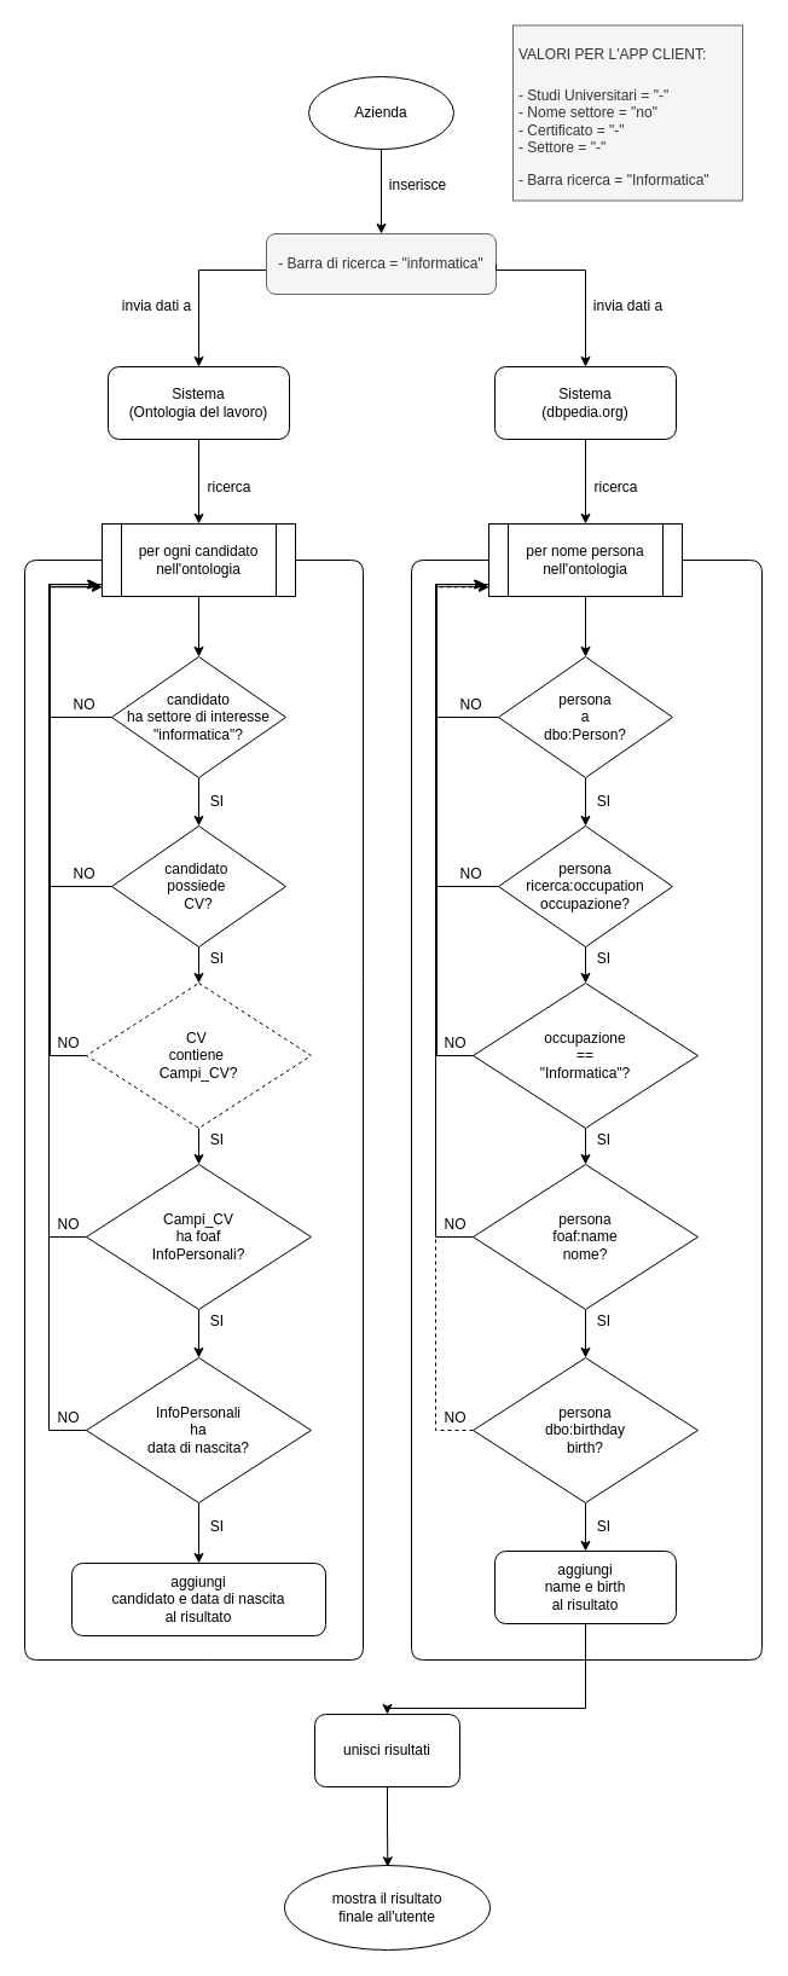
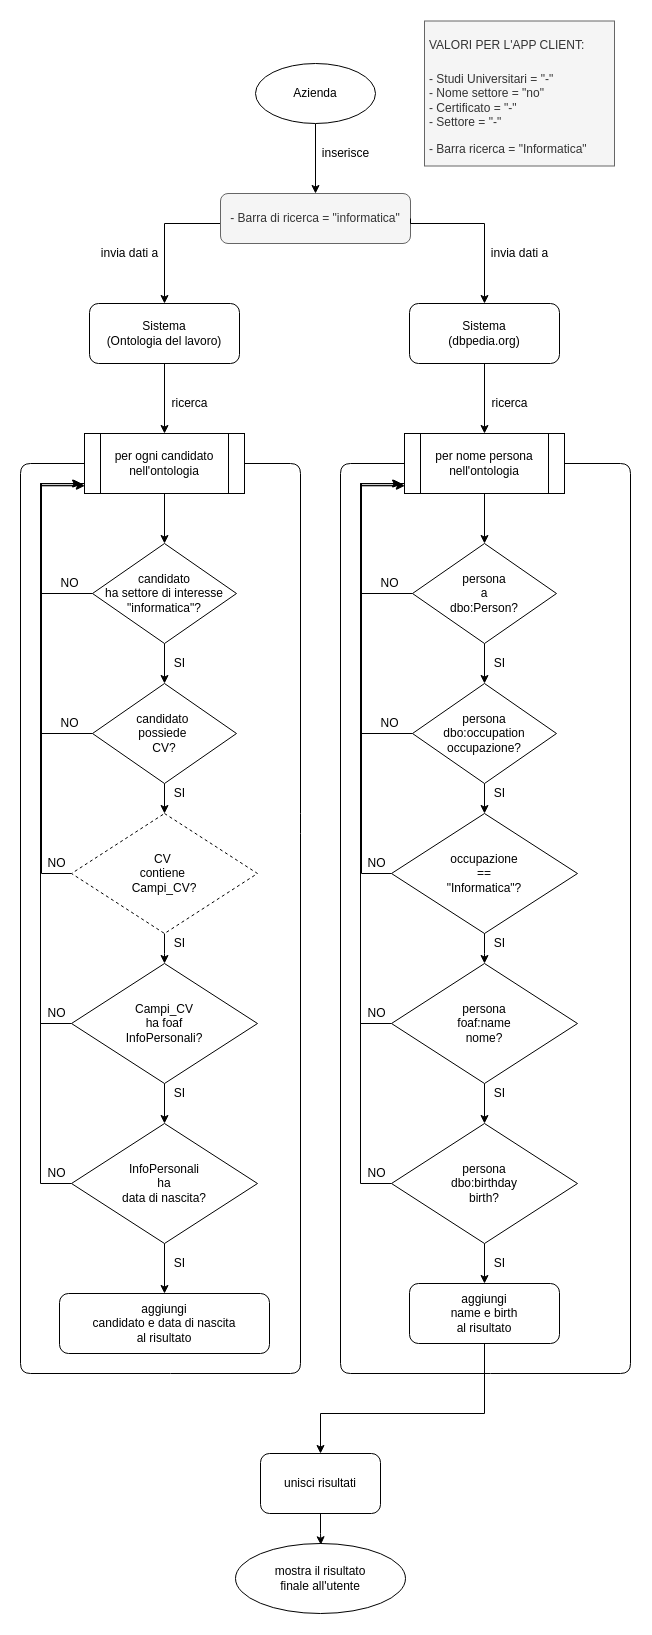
- <mxCell id="56" value="persona&lt;br&gt;ricerca:occupation&lt;br&gt;occupazione?" style="rhombus;whiteSpace=wrap;html=1;" vertex="1" parent="1"><mxGeometry x="412" y="683" width="144" height="100" as="geometry" /></mxCell>
+ <mxCell id="56" value="persona&lt;br&gt;dbo:occupation&lt;br&gt;occupazione?" style="rhombus;whiteSpace=wrap;html=1;" vertex="1" parent="1"><mxGeometry x="412" y="683" width="144" height="100" as="geometry" /></mxCell>
- <mxCell id="74" style="edgeStyle=orthogonalEdgeStyle;rounded=0;orthogonalLoop=1;jettySize=auto;html=1;entryX=0.001;entryY=0.872;entryDx=0;entryDy=0;entryPerimeter=0;dashed=1;" edge="1" source="76" target="51" parent="1"><mxGeometry relative="1" as="geometry"><mxPoint x="360" y="473" as="targetPoint" /><Array as="points"><mxPoint x="360" y="1183" /><mxPoint x="360" y="485" /></Array></mxGeometry></mxCell>
+ <mxCell id="74" style="edgeStyle=orthogonalEdgeStyle;rounded=0;orthogonalLoop=1;jettySize=auto;html=1;entryX=0.001;entryY=0.872;entryDx=0;entryDy=0;entryPerimeter=0;" edge="1" source="76" target="51" parent="1"><mxGeometry relative="1" as="geometry"><mxPoint x="360" y="473" as="targetPoint" /><Array as="points"><mxPoint x="360" y="1183" /><mxPoint x="360" y="485" /></Array></mxGeometry></mxCell>
- <mxCell id="80" value="unisci risultati" style="rounded=1;whiteSpace=wrap;html=1;" vertex="1" parent="1"><mxGeometry x="260" y="1418" width="120" height="60" as="geometry" /></mxCell>
+ <mxCell id="80" value="unisci risultati" style="rounded=1;whiteSpace=wrap;html=1;" vertex="1" parent="1"><mxGeometry x="260" y="1453" width="120" height="60" as="geometry" /></mxCell>
